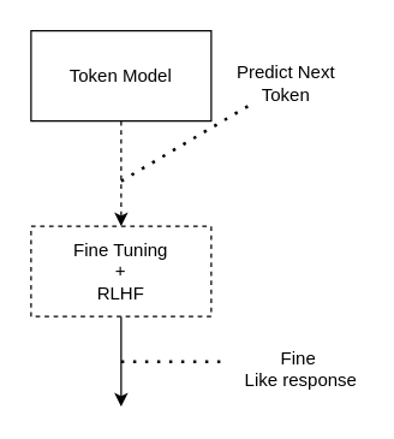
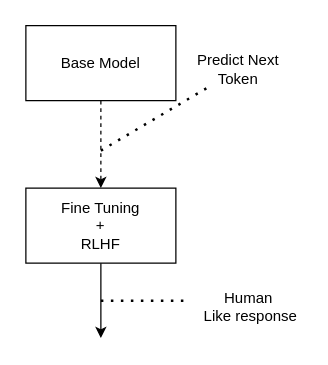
- <mxCell id="3" value="Token Model" style="rounded=0;whiteSpace=wrap;html=1;" vertex="1" parent="1"><mxGeometry x="20" y="20" width="120" height="60" as="geometry" /></mxCell>
+ <mxCell id="3" value="Base Model" style="rounded=0;whiteSpace=wrap;html=1;" vertex="1" parent="1"><mxGeometry x="20" y="20" width="120" height="60" as="geometry" /></mxCell>
- <mxCell id="5" value="Fine Tuning&lt;div&gt;+&lt;/div&gt;&lt;div&gt;RLHF&lt;/div&gt;" style="rounded=0;whiteSpace=wrap;html=1;dashed=1;" vertex="1" parent="1"><mxGeometry x="20" y="150" width="120" height="60" as="geometry" /></mxCell>
+ <mxCell id="5" value="Fine Tuning&lt;div&gt;+&lt;/div&gt;&lt;div&gt;RLHF&lt;/div&gt;" style="rounded=0;whiteSpace=wrap;html=1;" vertex="1" parent="1"><mxGeometry x="20" y="150" width="120" height="60" as="geometry" /></mxCell>
- <mxCell id="8" value="Fine&amp;nbsp;&lt;br&gt;Like response" style="text;html=1;align=center;verticalAlign=middle;whiteSpace=wrap;rounded=0;" vertex="1" parent="1"><mxGeometry x="160" y="230" width="80" height="30" as="geometry" /></mxCell>
+ <mxCell id="8" value="Human&amp;nbsp;&lt;br&gt;Like response" style="text;html=1;align=center;verticalAlign=middle;whiteSpace=wrap;rounded=0;" vertex="1" parent="1"><mxGeometry x="160" y="230" width="80" height="30" as="geometry" /></mxCell>
